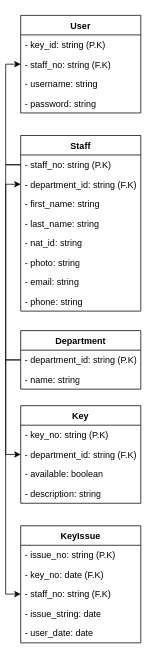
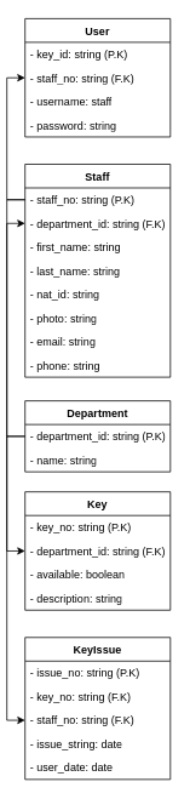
- <mxCell id="5" value="- username: string" style="text;strokeColor=none;fillColor=none;align=left;verticalAlign=top;spacingLeft=4;spacingRight=4;overflow=hidden;rotatable=0;points=[[0,0.5],[1,0.5]];portConstraint=eastwest;whiteSpace=wrap;html=1;" vertex="1" parent="2"><mxGeometry y="78" width="160" height="26" as="geometry" /></mxCell>
+ <mxCell id="5" value="- username: staff" style="text;strokeColor=none;fillColor=none;align=left;verticalAlign=top;spacingLeft=4;spacingRight=4;overflow=hidden;rotatable=0;points=[[0,0.5],[1,0.5]];portConstraint=eastwest;whiteSpace=wrap;html=1;" vertex="1" parent="2"><mxGeometry y="78" width="160" height="26" as="geometry" /></mxCell>
- <mxCell id="26" value="- key_no: date (F.K)" style="text;strokeColor=none;fillColor=none;align=left;verticalAlign=top;spacingLeft=4;spacingRight=4;overflow=hidden;rotatable=0;points=[[0,0.5],[1,0.5]];portConstraint=eastwest;whiteSpace=wrap;html=1;" vertex="1" parent="24"><mxGeometry y="52" width="160" height="26" as="geometry" /></mxCell>
+ <mxCell id="26" value="- key_no: string (F.K)" style="text;strokeColor=none;fillColor=none;align=left;verticalAlign=top;spacingLeft=4;spacingRight=4;overflow=hidden;rotatable=0;points=[[0,0.5],[1,0.5]];portConstraint=eastwest;whiteSpace=wrap;html=1;" vertex="1" parent="24"><mxGeometry y="52" width="160" height="26" as="geometry" /></mxCell>
